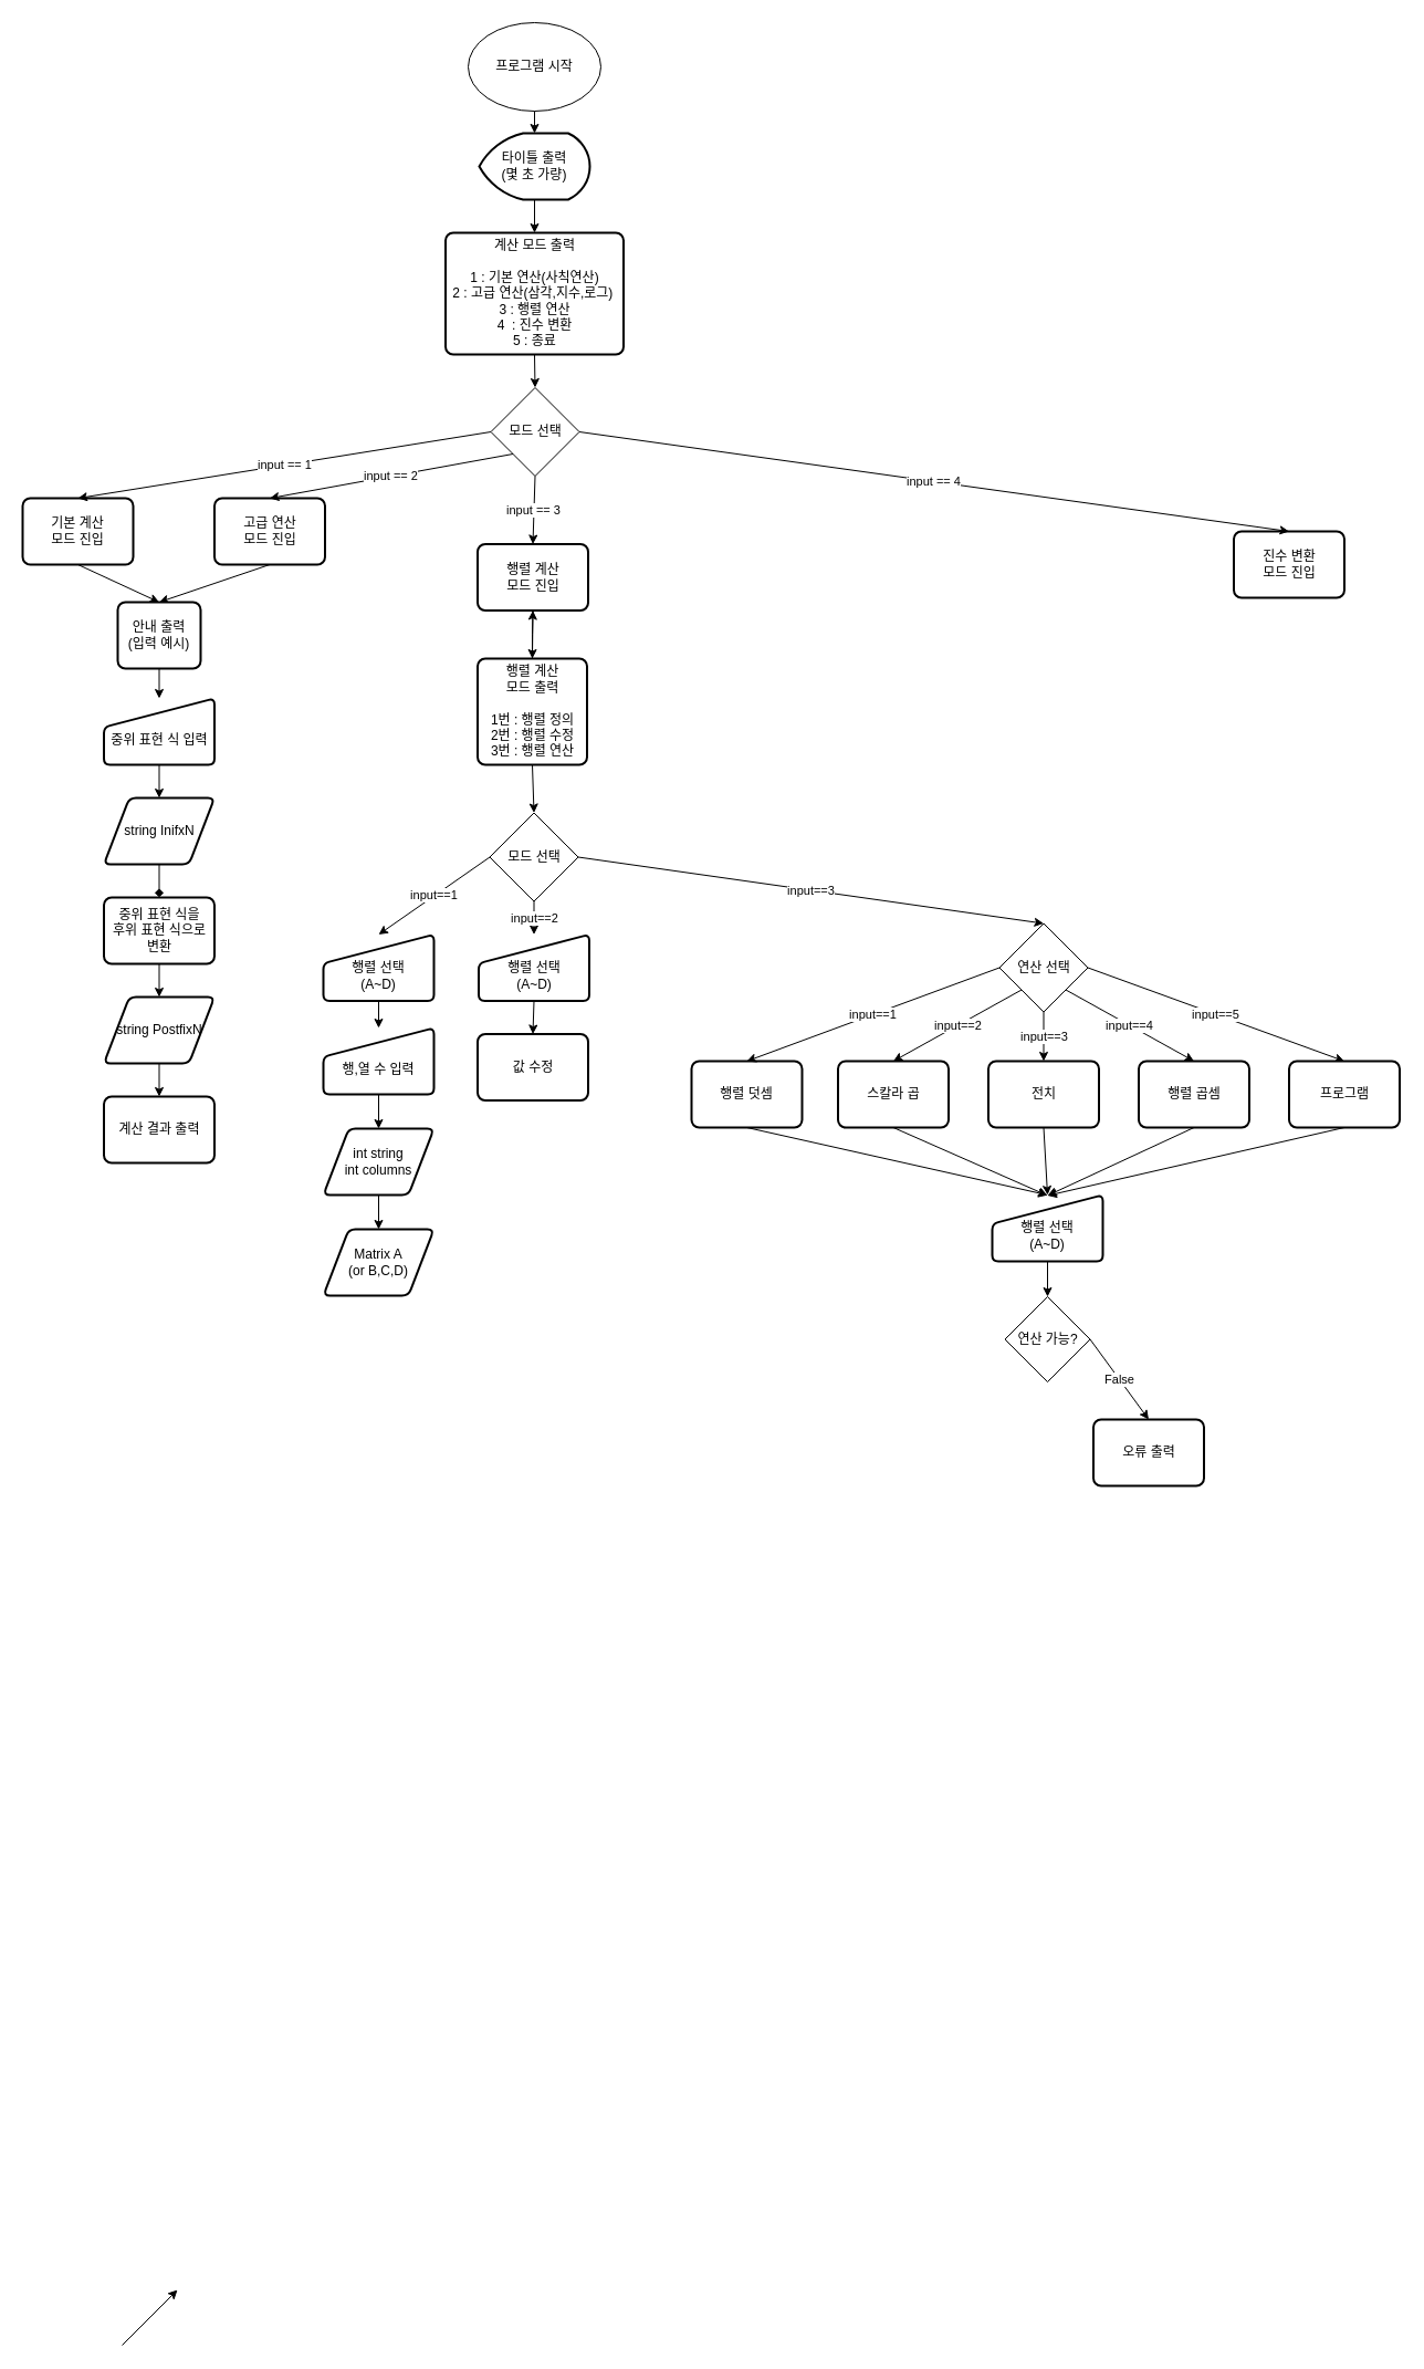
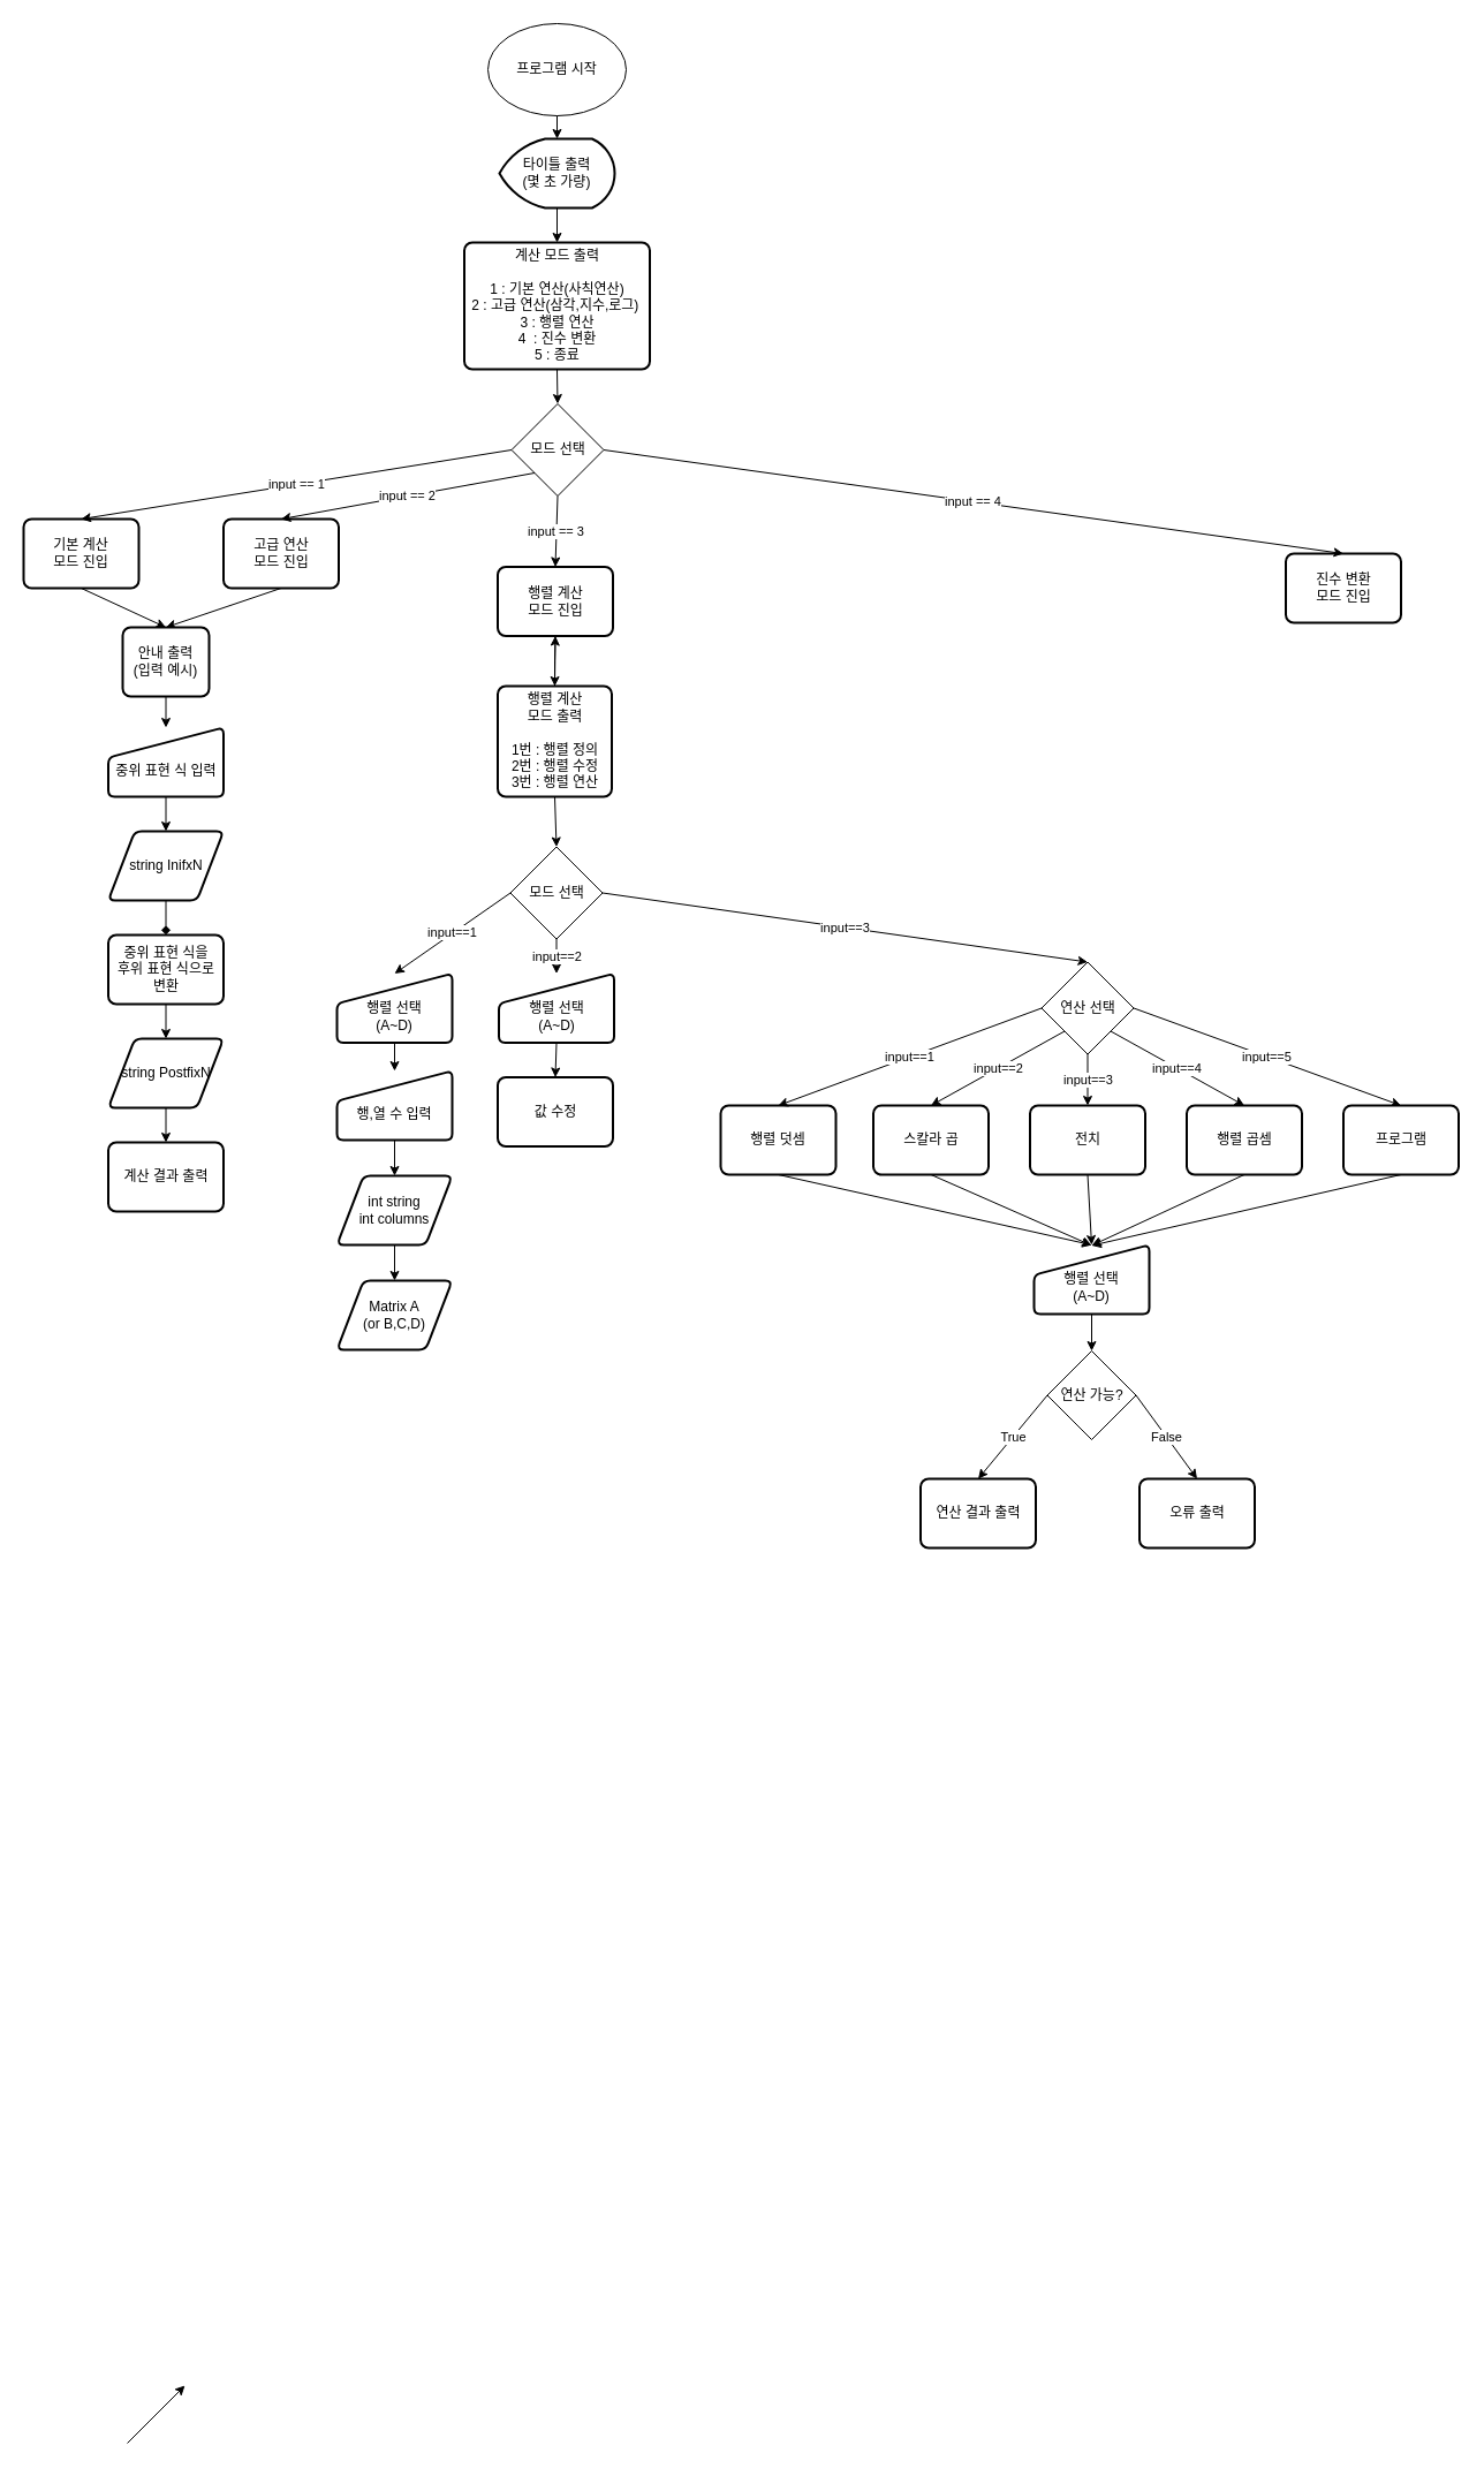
+ <mxCell id="56" value="True" style="endArrow=classic;html=1;exitX=0;exitY=0.5;exitDx=0;exitDy=0;entryX=0.5;entryY=0;entryDx=0;entryDy=0;" edge="1" parent="1" source="64" target="65"><mxGeometry width="50" height="50" relative="1" as="geometry"><mxPoint x="963.5" y="1323" as="sourcePoint" /><mxPoint x="832.5" y="1253" as="targetPoint" /></mxGeometry></mxCell>
+ <mxCell id="65" value="연산 결과 출력" style="rounded=1;whiteSpace=wrap;html=1;absoluteArcSize=1;arcSize=14;strokeWidth=2;" vertex="1" parent="1"><mxGeometry x="798.5" y="1283" width="100" height="60" as="geometry" /></mxCell>
